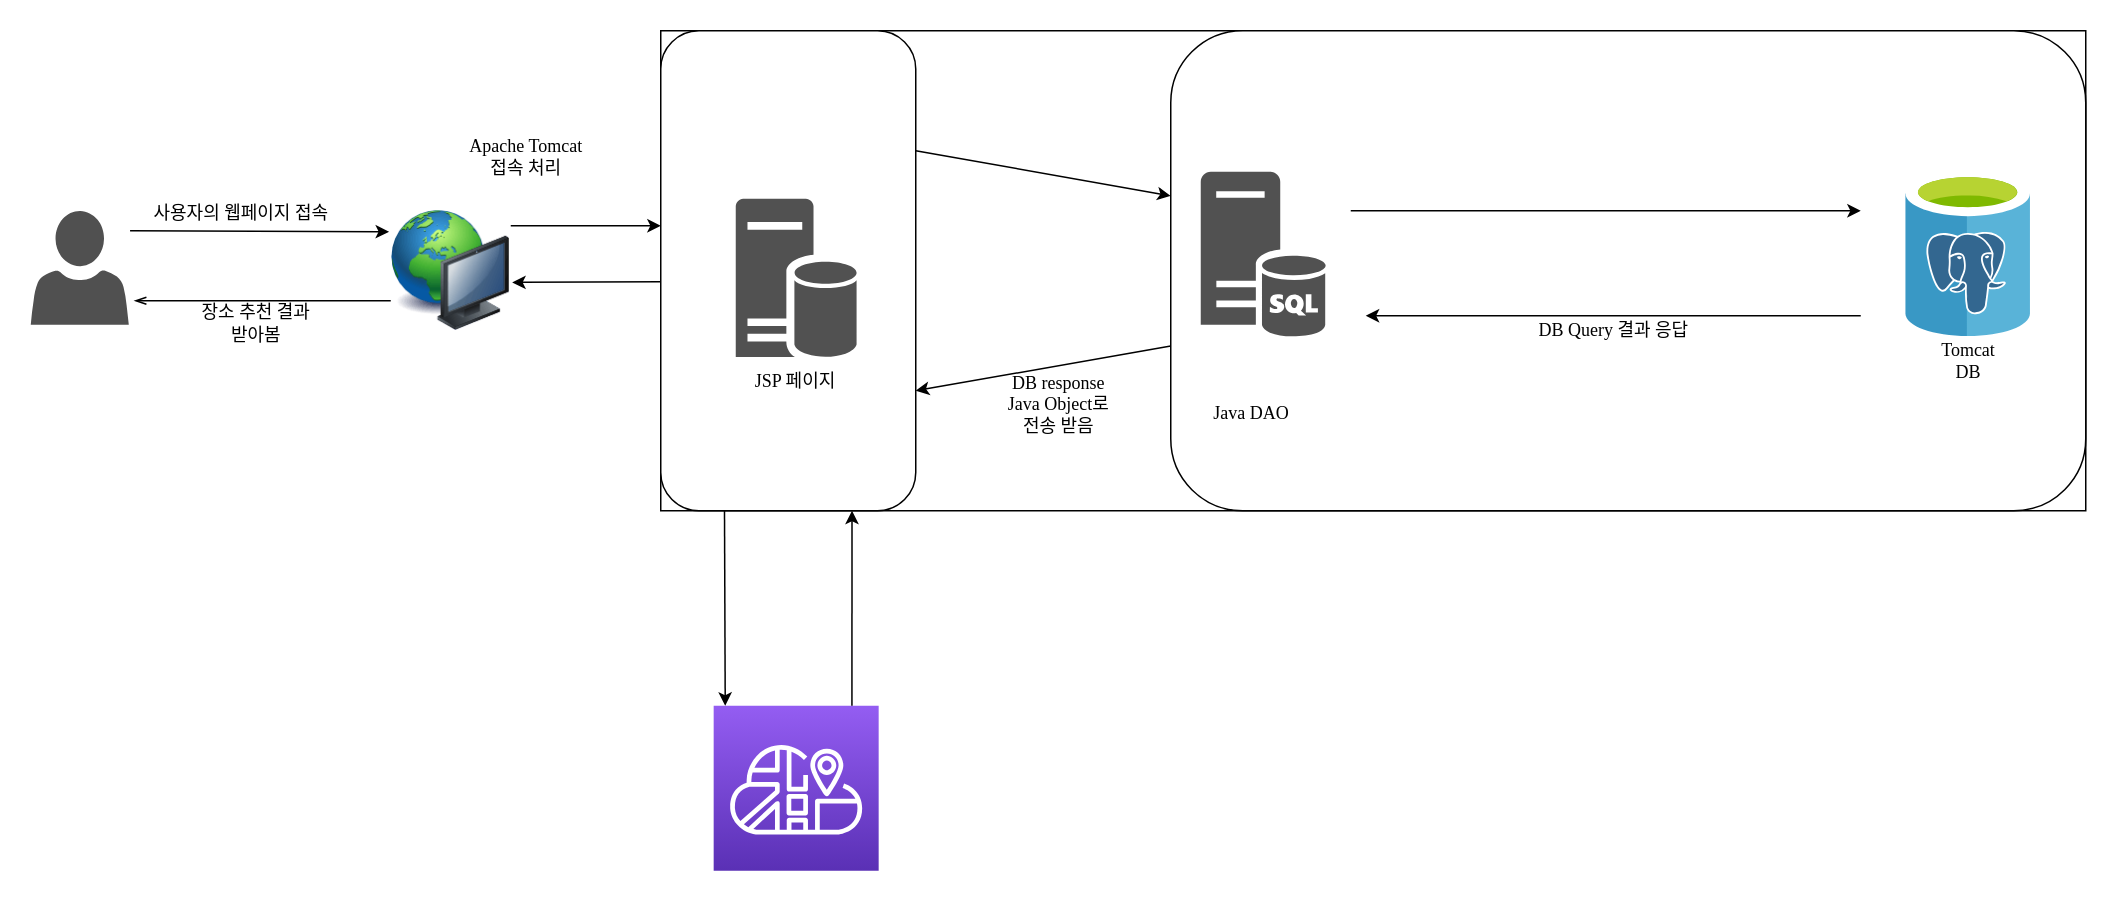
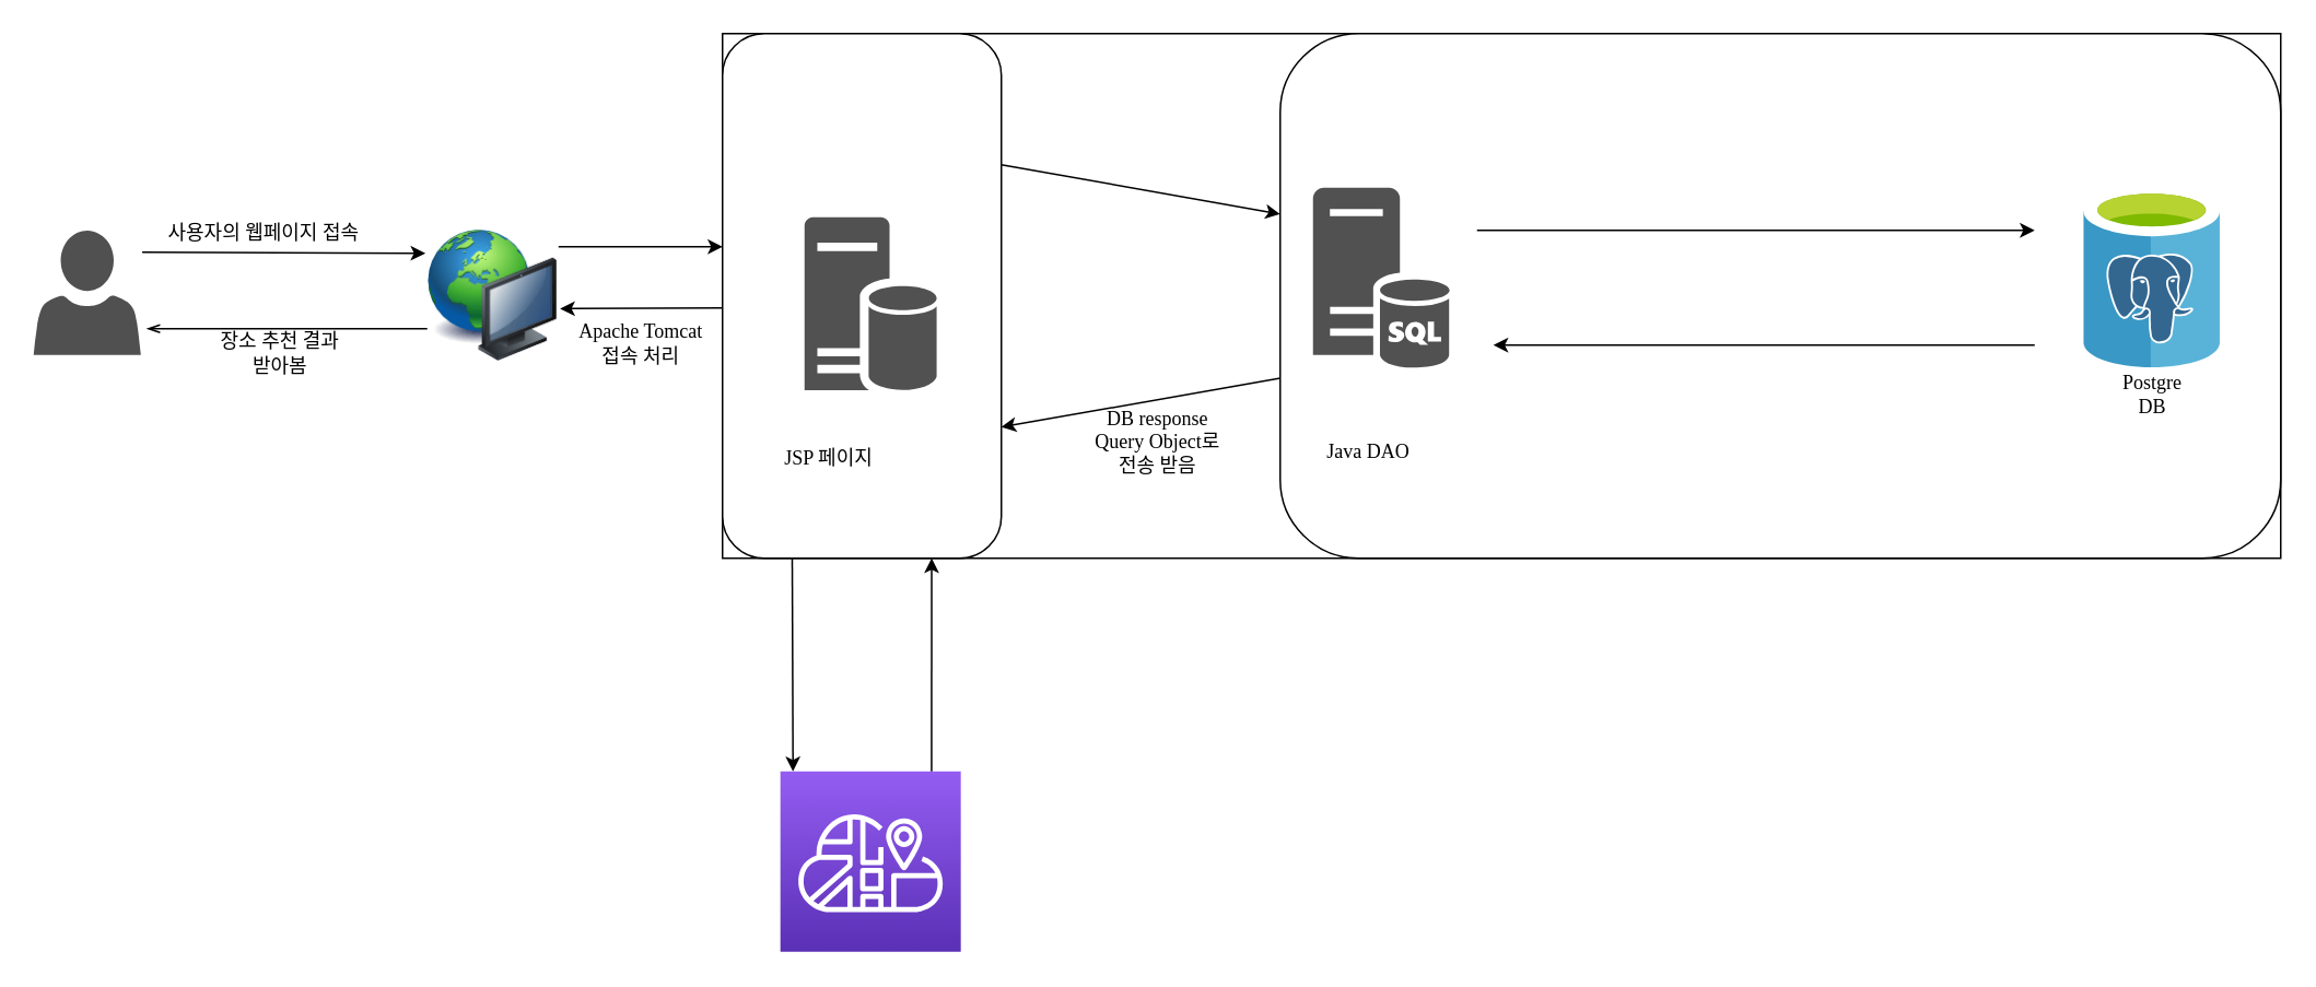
- <mxCell id="23" value="Apache Tomcat&lt;br&gt;접속 처리" style="text;html=1;align=center;verticalAlign=middle;resizable=0;points=[];autosize=1;fontFamily=Noto Sans KR;fontSource=https%3A%2F%2Ffonts.googleapis.com%2Fcss%3Ffamily%3DNoto%2BSans%2BKR;fontStyle=0" parent="1" vertex="1"><mxGeometry x="300" y="89" width="100" height="30" as="geometry" /></mxCell>
+ <mxCell id="23" value="Apache Tomcat&lt;br&gt;접속 처리" style="text;html=1;align=center;verticalAlign=middle;resizable=0;points=[];autosize=1;fontFamily=Noto Sans KR;fontSource=https%3A%2F%2Ffonts.googleapis.com%2Fcss%3Ffamily%3DNoto%2BSans%2BKR;fontStyle=0" parent="1" vertex="1"><mxGeometry x="340" y="194" width="100" height="30" as="geometry" /></mxCell>
- <mxCell id="12" value="DB Query 결과 응답" style="text;html=1;align=center;verticalAlign=middle;resizable=0;points=[];autosize=1;fontFamily=Noto Sans KR;fontSource=https%3A%2F%2Ffonts.googleapis.com%2Fcss%3Ffamily%3DNoto%2BSans%2BKR;fontStyle=0" parent="1" vertex="1"><mxGeometry x="1015" y="210" width="120" height="20" as="geometry" /></mxCell>
- <mxCell id="10" value="Tomcat&lt;br&gt;DB" style="text;html=1;strokeColor=none;fillColor=none;align=center;verticalAlign=middle;whiteSpace=wrap;rounded=0;fontFamily=Noto Sans KR;fontSource=https%3A%2F%2Ffonts.googleapis.com%2Fcss%3Ffamily%3DNoto%2BSans%2BKR;fontStyle=0" parent="1" vertex="1"><mxGeometry x="1291.8" y="230" width="40" height="20" as="geometry" /></mxCell>
+ <mxCell id="10" value="Postgre&lt;br&gt;DB" style="text;html=1;strokeColor=none;fillColor=none;align=center;verticalAlign=middle;whiteSpace=wrap;rounded=0;fontFamily=Noto Sans KR;fontSource=https%3A%2F%2Ffonts.googleapis.com%2Fcss%3Ffamily%3DNoto%2BSans%2BKR;fontStyle=0" parent="1" vertex="1"><mxGeometry x="1291.8" y="230" width="40" height="20" as="geometry" /></mxCell>
- <mxCell id="15" value="JSP 페이지" style="text;html=1;strokeColor=none;fillColor=none;align=center;verticalAlign=middle;whiteSpace=wrap;rounded=0;fontFamily=Noto Sans KR;fontSource=https%3A%2F%2Ffonts.googleapis.com%2Fcss%3Ffamily%3DNoto%2BSans%2BKR;fontStyle=0" parent="1" vertex="1"><mxGeometry x="496.18" y="244" width="68.2" height="20" as="geometry" /></mxCell>
+ <mxCell id="15" value="JSP 페이지" style="text;html=1;strokeColor=none;fillColor=none;align=center;verticalAlign=middle;whiteSpace=wrap;rounded=0;fontFamily=Noto Sans KR;fontSource=https%3A%2F%2Ffonts.googleapis.com%2Fcss%3Ffamily%3DNoto%2BSans%2BKR;fontStyle=0" parent="1" vertex="1"><mxGeometry x="471.18" y="269" width="68.2" height="20" as="geometry" /></mxCell>
- <mxCell id="19" value="DB response&lt;br&gt;Java Object로&lt;br&gt;전송 받음" style="text;html=1;align=center;verticalAlign=middle;resizable=0;points=[];autosize=1;fontFamily=Noto Sans KR;fontSource=https%3A%2F%2Ffonts.googleapis.com%2Fcss%3Ffamily%3DNoto%2BSans%2BKR;fontStyle=0" parent="1" vertex="1"><mxGeometry x="660" y="244" width="90" height="50" as="geometry" /></mxCell>
+ <mxCell id="19" value="DB response&lt;br&gt;Query Object로&lt;br&gt;전송 받음" style="text;html=1;align=center;verticalAlign=middle;resizable=0;points=[];autosize=1;fontFamily=Noto Sans KR;fontSource=https%3A%2F%2Ffonts.googleapis.com%2Fcss%3Ffamily%3DNoto%2BSans%2BKR;fontStyle=0" parent="1" vertex="1"><mxGeometry x="660" y="244" width="90" height="50" as="geometry" /></mxCell>
